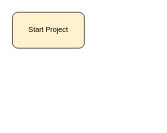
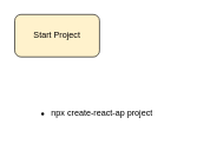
+ <mxCell id="3" value="&lt;ul&gt;&lt;li&gt;&lt;span style=&quot;background-color: initial;&quot;&gt;npx create-react-ap project&lt;/span&gt;&lt;br&gt;&lt;/li&gt;&lt;/ul&gt;" style="text;strokeColor=none;fillColor=none;html=1;whiteSpace=wrap;verticalAlign=middle;overflow=hidden;" vertex="1" parent="1"><mxGeometry x="30" y="120" width="226" height="80" as="geometry" /></mxCell>
